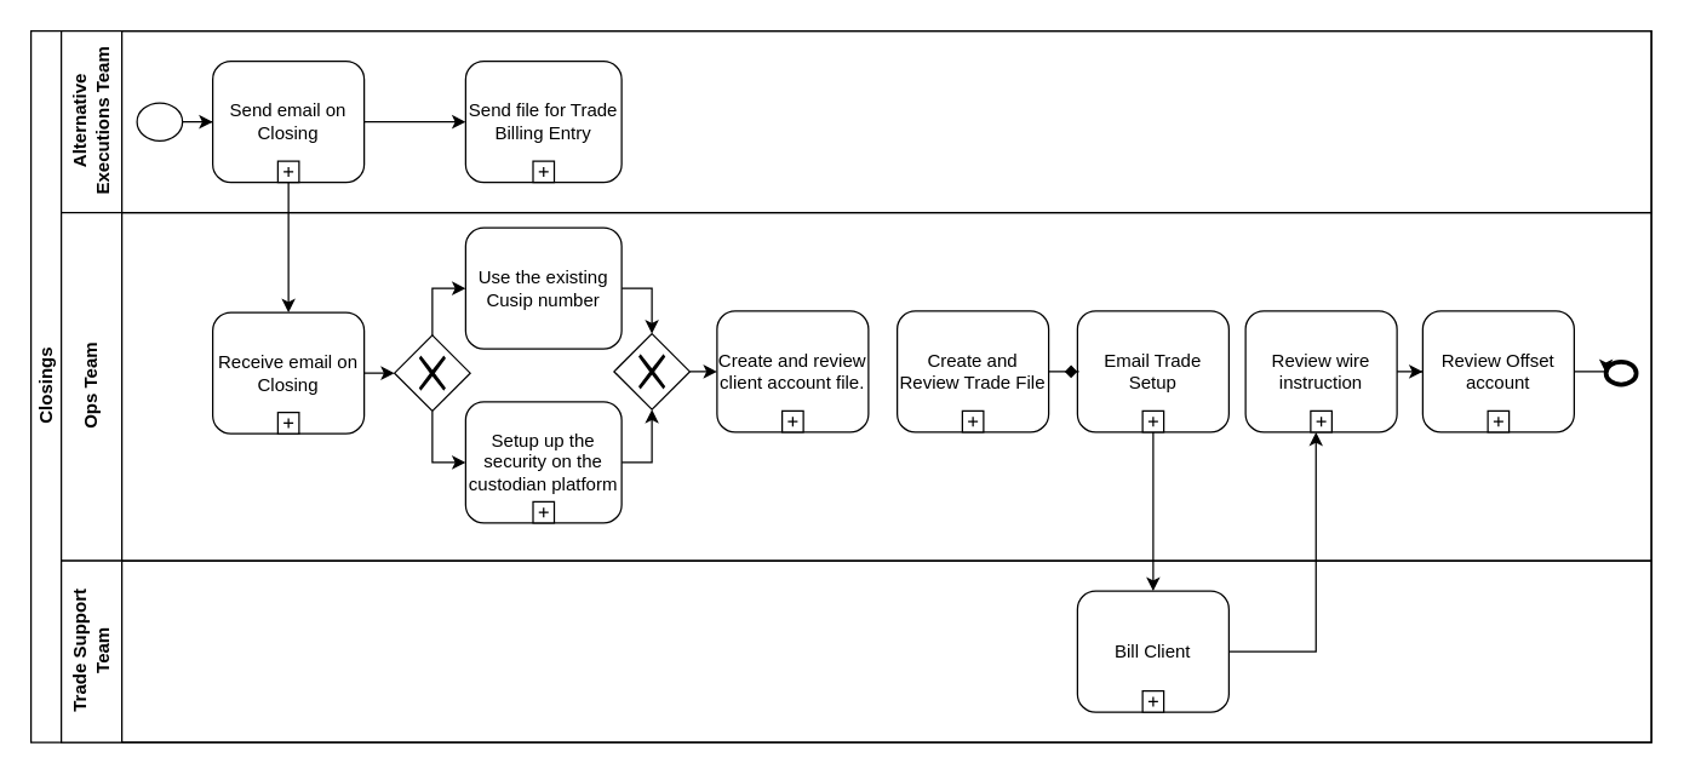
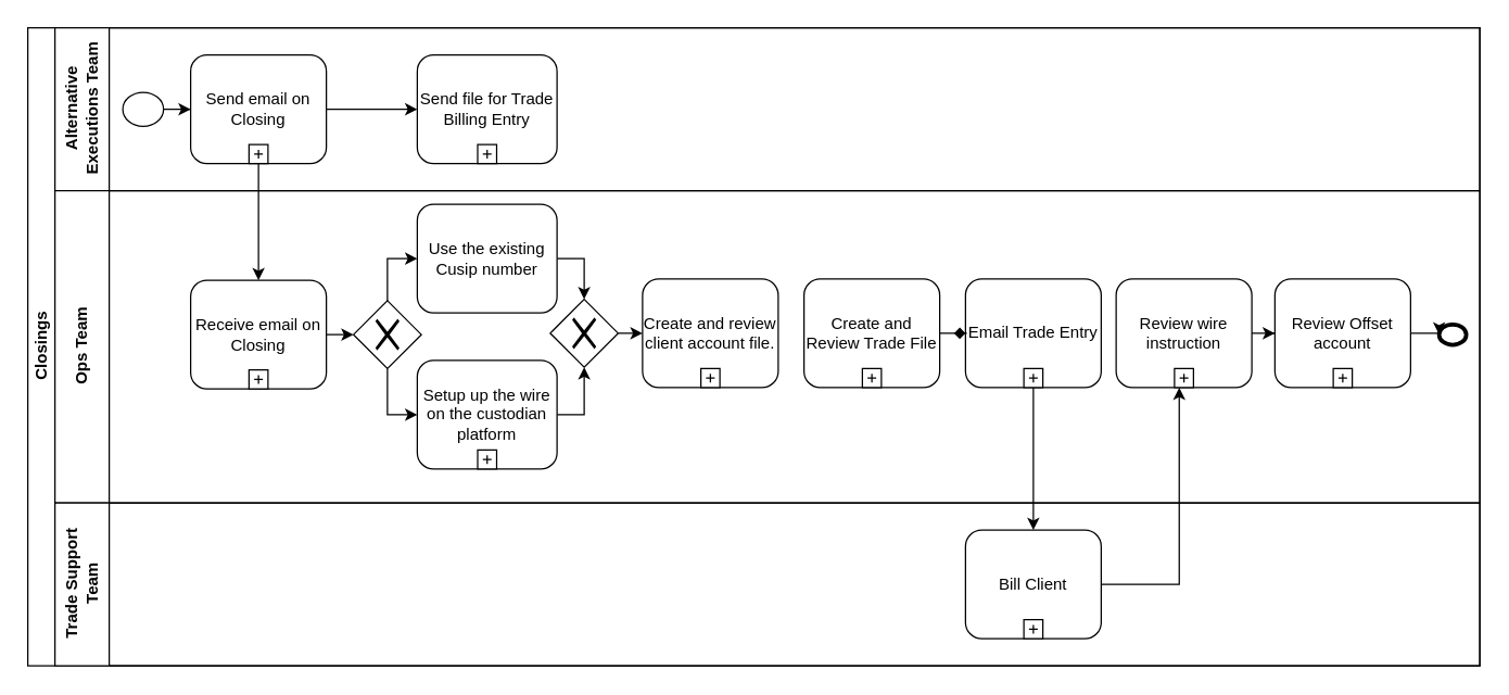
- <mxCell id="18" value="Email Trade Setup" style="html=1;whiteSpace=wrap;rounded=1;dropTarget=0;" vertex="1" parent="11"><mxGeometry x="671" y="65" width="100" height="80" as="geometry" /></mxCell>
+ <mxCell id="18" value="Email Trade Entry" style="html=1;whiteSpace=wrap;rounded=1;dropTarget=0;" vertex="1" parent="11"><mxGeometry x="671" y="65" width="100" height="80" as="geometry" /></mxCell>
- <mxCell id="35" value="Setup up the security on the custodian platform" style="html=1;whiteSpace=wrap;rounded=1;dropTarget=0;" vertex="1" parent="11"><mxGeometry x="267" y="125" width="103" height="80" as="geometry" /></mxCell>
+ <mxCell id="35" value="Setup up the wire on the custodian platform" style="html=1;whiteSpace=wrap;rounded=1;dropTarget=0;" vertex="1" parent="11"><mxGeometry x="267" y="125" width="103" height="80" as="geometry" /></mxCell>
